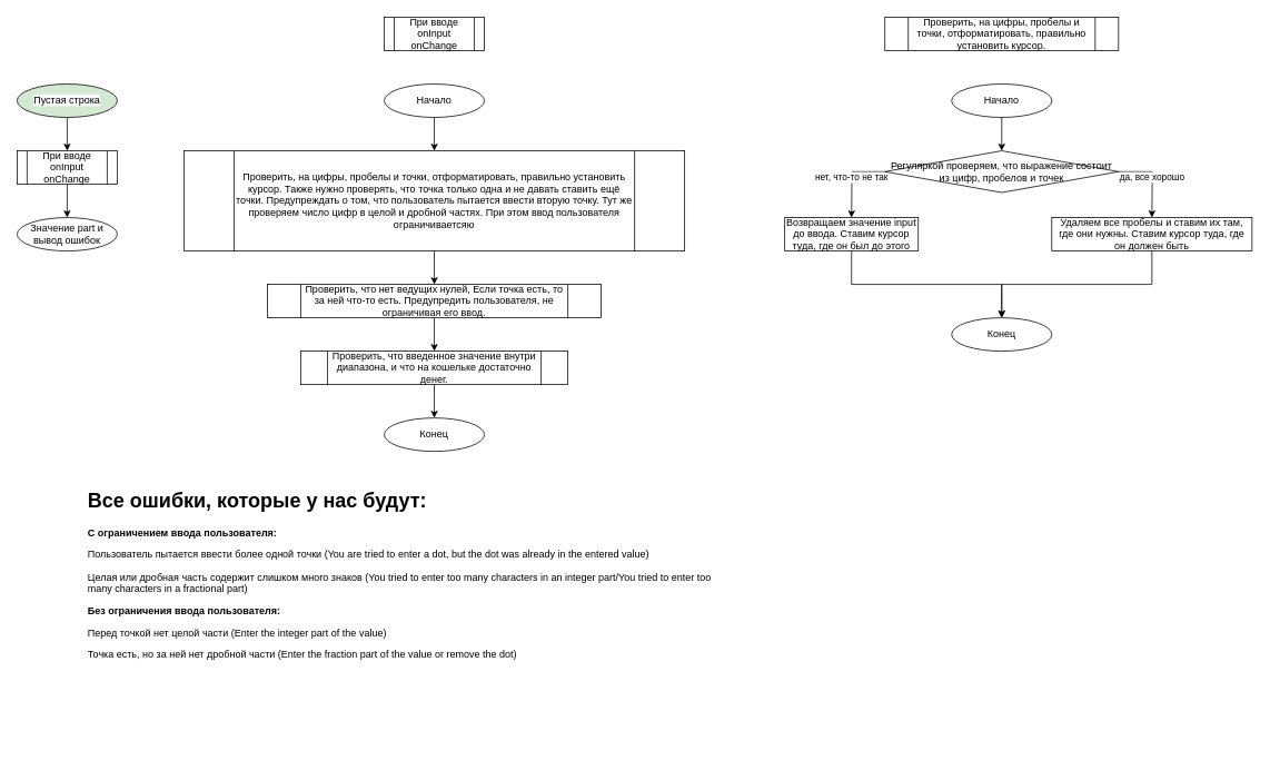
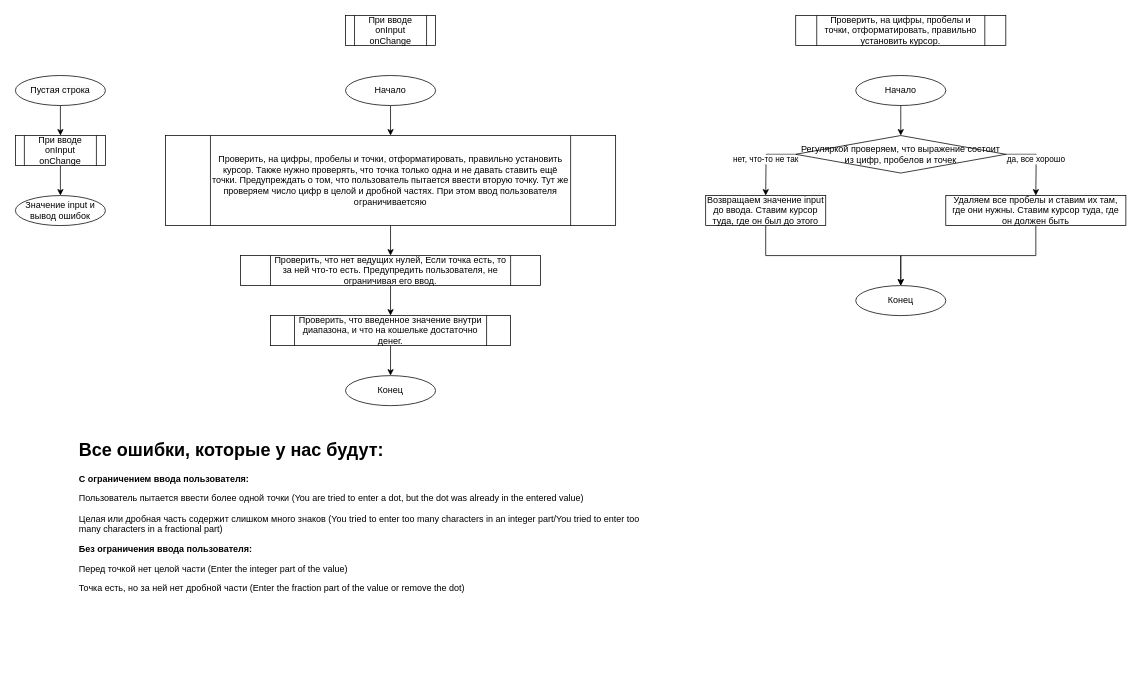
- <mxCell id="3" value="&lt;span style=&quot;color: rgb(0, 0, 0); font-family: Helvetica; font-size: 12px; font-style: normal; font-variant-ligatures: normal; font-variant-caps: normal; font-weight: 400; letter-spacing: normal; orphans: 2; text-align: center; text-indent: 0px; text-transform: none; widows: 2; word-spacing: 0px; -webkit-text-stroke-width: 0px; background-color: rgb(251, 251, 251); text-decoration-thickness: initial; text-decoration-style: initial; text-decoration-color: initial; float: none; display: inline !important;&quot;&gt;Пустая строка&lt;/span&gt;" style="ellipse;html=1;verticalAlign=middle;whiteSpace=wrap;fillColor=#d5e8d4;" parent="1" vertex="1"><mxGeometry x="20" y="100" width="120" height="40" as="geometry" /></mxCell>
+ <mxCell id="3" value="&lt;span style=&quot;color: rgb(0, 0, 0); font-family: Helvetica; font-size: 12px; font-style: normal; font-variant-ligatures: normal; font-variant-caps: normal; font-weight: 400; letter-spacing: normal; orphans: 2; text-align: center; text-indent: 0px; text-transform: none; widows: 2; word-spacing: 0px; -webkit-text-stroke-width: 0px; background-color: rgb(251, 251, 251); text-decoration-thickness: initial; text-decoration-style: initial; text-decoration-color: initial; float: none; display: inline !important;&quot;&gt;Пустая строка&lt;/span&gt;" style="ellipse;html=1;verticalAlign=middle;whiteSpace=wrap;" parent="1" vertex="1"><mxGeometry x="20" y="100" width="120" height="40" as="geometry" /></mxCell>
- <mxCell id="6" value="Значение part и вывод ошибок" style="ellipse;html=1;verticalAlign=middle;whiteSpace=wrap;" parent="1" vertex="1"><mxGeometry x="20" y="260" width="120" height="40" as="geometry" /></mxCell>
+ <mxCell id="6" value="Значение input и вывод ошибок" style="ellipse;html=1;verticalAlign=middle;whiteSpace=wrap;" parent="1" vertex="1"><mxGeometry x="20" y="260" width="120" height="40" as="geometry" /></mxCell>
